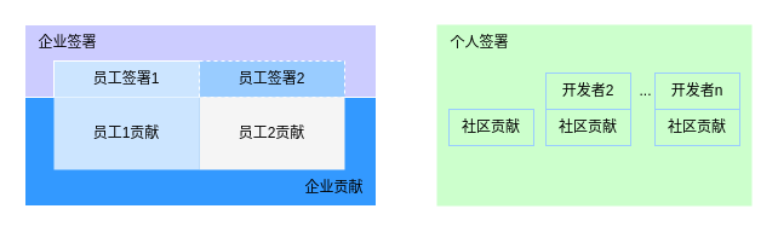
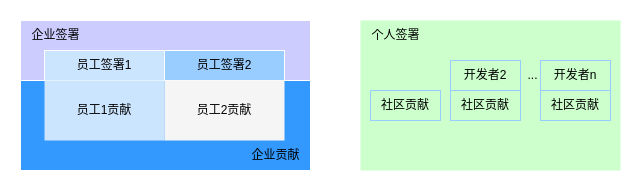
- <mxCell id="7" value="员工签署2" style="rounded=0;whiteSpace=wrap;html=1;fillColor=#99CCFF;strokeColor=#FFFFFF;dashed=1;" vertex="1" parent="5"><mxGeometry x="120" width="120" height="30" as="geometry" /></mxCell>
+ <mxCell id="7" value="员工签署2" style="rounded=0;whiteSpace=wrap;html=1;fillColor=#99CCFF;strokeColor=#FFFFFF;" vertex="1" parent="5"><mxGeometry x="120" width="120" height="30" as="geometry" /></mxCell>
